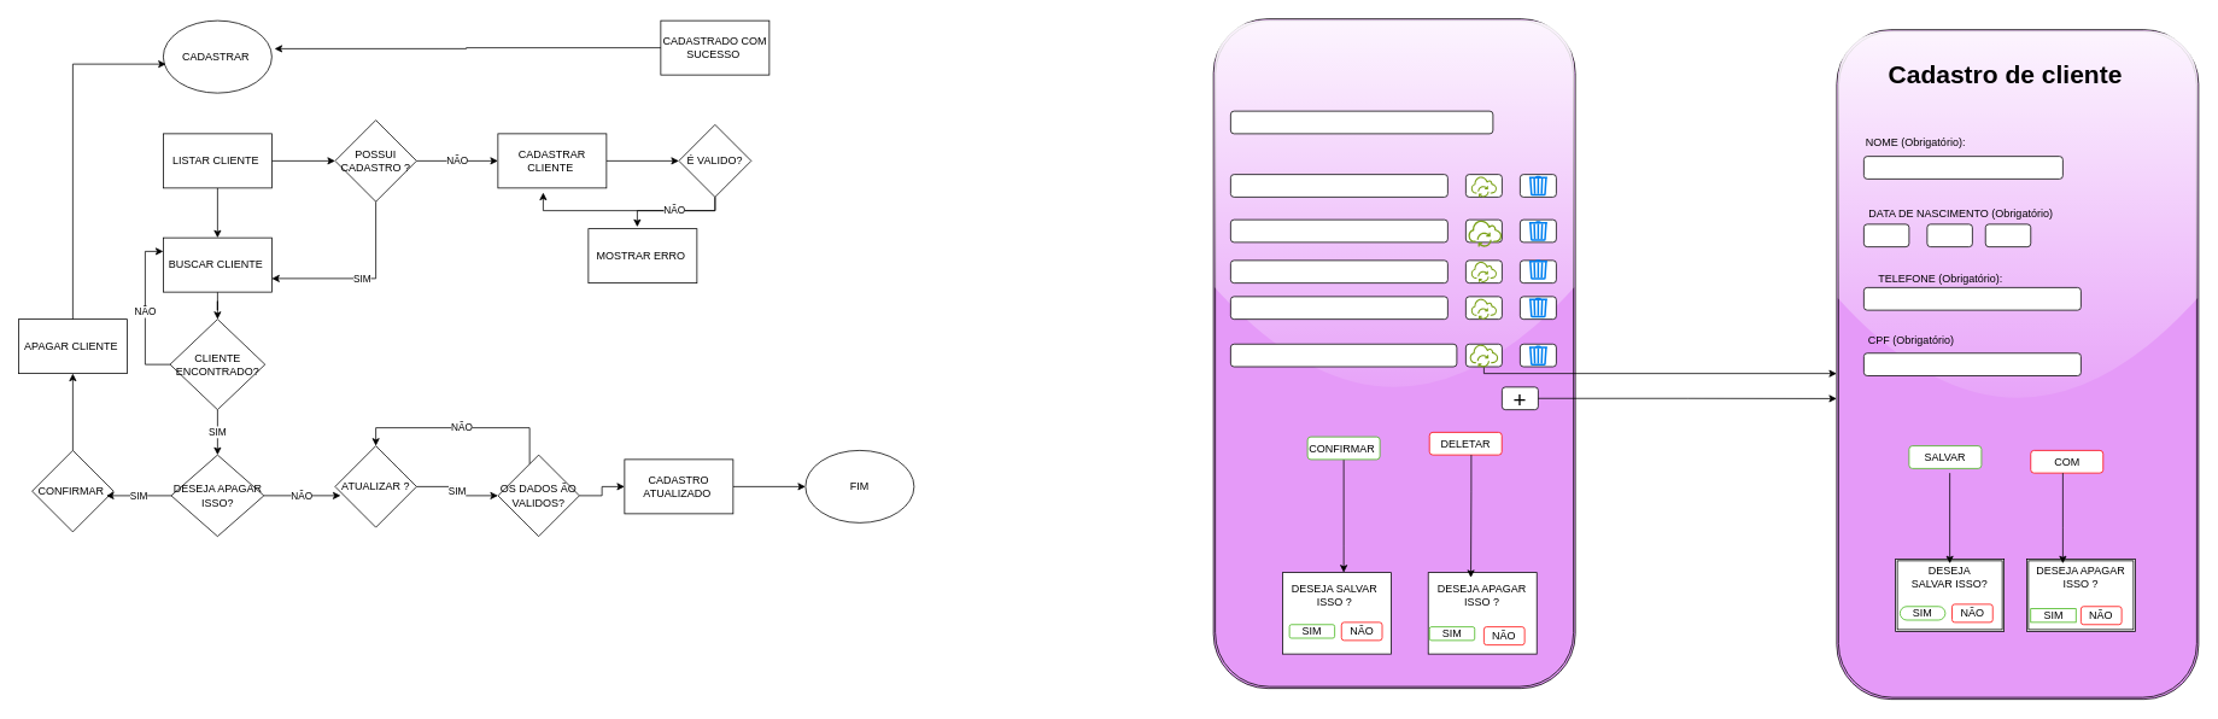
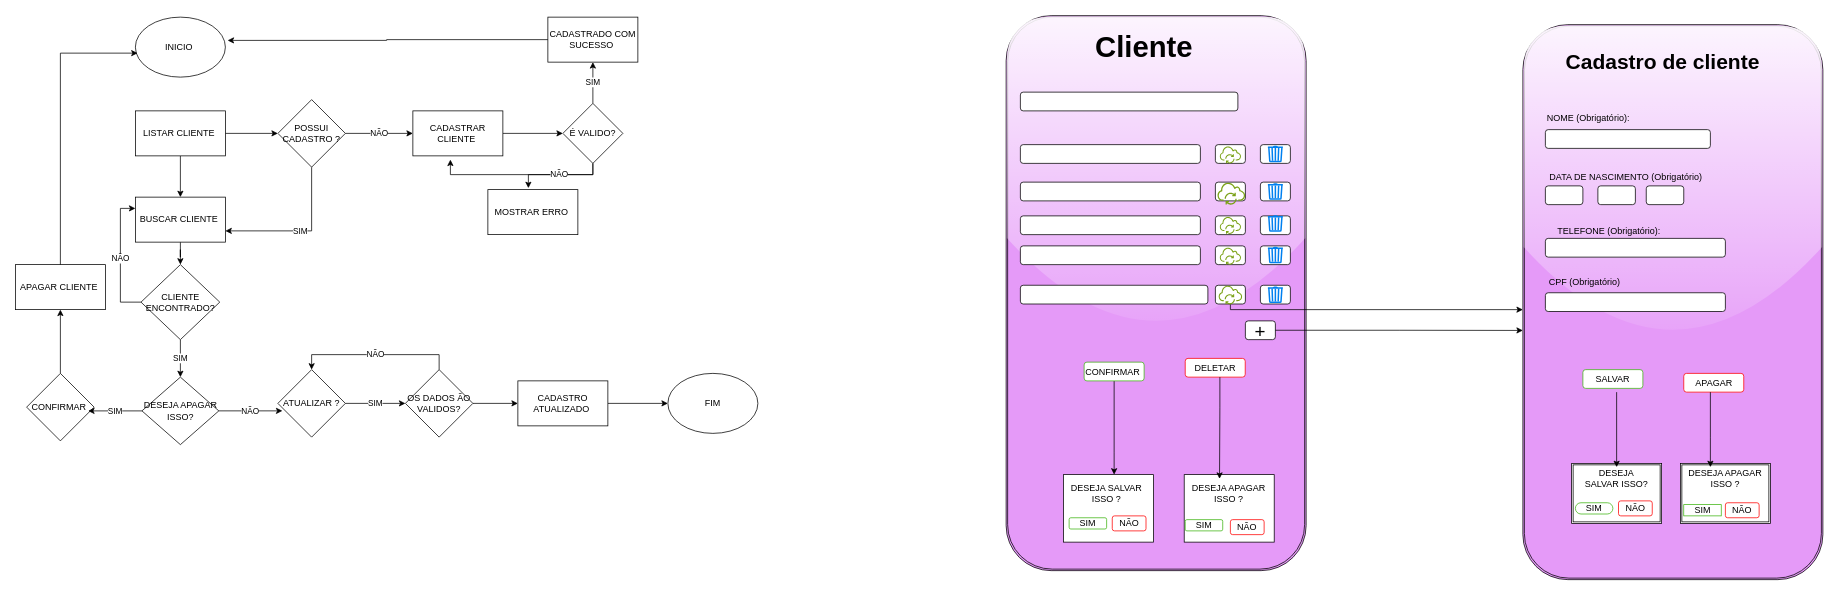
- <mxCell id="2" value="CADASTRAR&amp;nbsp;" style="ellipse;whiteSpace=wrap;html=1;" parent="1" vertex="1"><mxGeometry x="180" y="22" width="120" height="80" as="geometry" /></mxCell>
+ <mxCell id="2" value="INICIO&amp;nbsp;" style="ellipse;whiteSpace=wrap;html=1;" parent="1" vertex="1"><mxGeometry x="180" y="22" width="120" height="80" as="geometry" /></mxCell>
+ <mxCell id="71" value="&lt;font style=&quot;font-size: 39px;&quot;&gt;Cliente&amp;nbsp;&lt;/font&gt;" style="text;strokeColor=none;fillColor=none;html=1;fontSize=24;fontStyle=1;verticalAlign=middle;align=center;" parent="1" vertex="1"><mxGeometry x="1430" y="42" width="199" height="40" as="geometry" /></mxCell>
+ <mxCell id="27" value="&lt;font style=&quot;vertical-align: inherit;&quot;&gt;&lt;font style=&quot;vertical-align: inherit;&quot;&gt;SIM&lt;/font&gt;&lt;/font&gt;" style="edgeStyle=orthogonalEdgeStyle;rounded=0;orthogonalLoop=1;jettySize=auto;html=1;" parent="1" source="28" target="30" edge="1"><mxGeometry relative="1" as="geometry" /></mxCell>
- <mxCell id="84" value="COM" style="rounded=1;whiteSpace=wrap;html=1;glass=0;shadow=0;strokeColor=#FF0000;" parent="1" vertex="1"><mxGeometry x="2244.5" y="497" width="80" height="25" as="geometry" /></mxCell>
+ <mxCell id="84" value="APAGAR" style="rounded=1;whiteSpace=wrap;html=1;glass=0;shadow=0;strokeColor=#FF0000;" parent="1" vertex="1"><mxGeometry x="2244.5" y="497" width="80" height="25" as="geometry" /></mxCell>
- <mxCell id="22" value="OS DADOS ÃO VALIDOS?" style="rhombus;whiteSpace=wrap;html=1;" parent="1" vertex="1"><mxGeometry x="550" y="502" width="90" height="90" as="geometry" /></mxCell>
+ <mxCell id="22" value="OS DADOS ÃO VALIDOS?" style="rhombus;whiteSpace=wrap;html=1;" parent="1" vertex="1"><mxGeometry x="540" y="492" width="90" height="90" as="geometry" /></mxCell>
